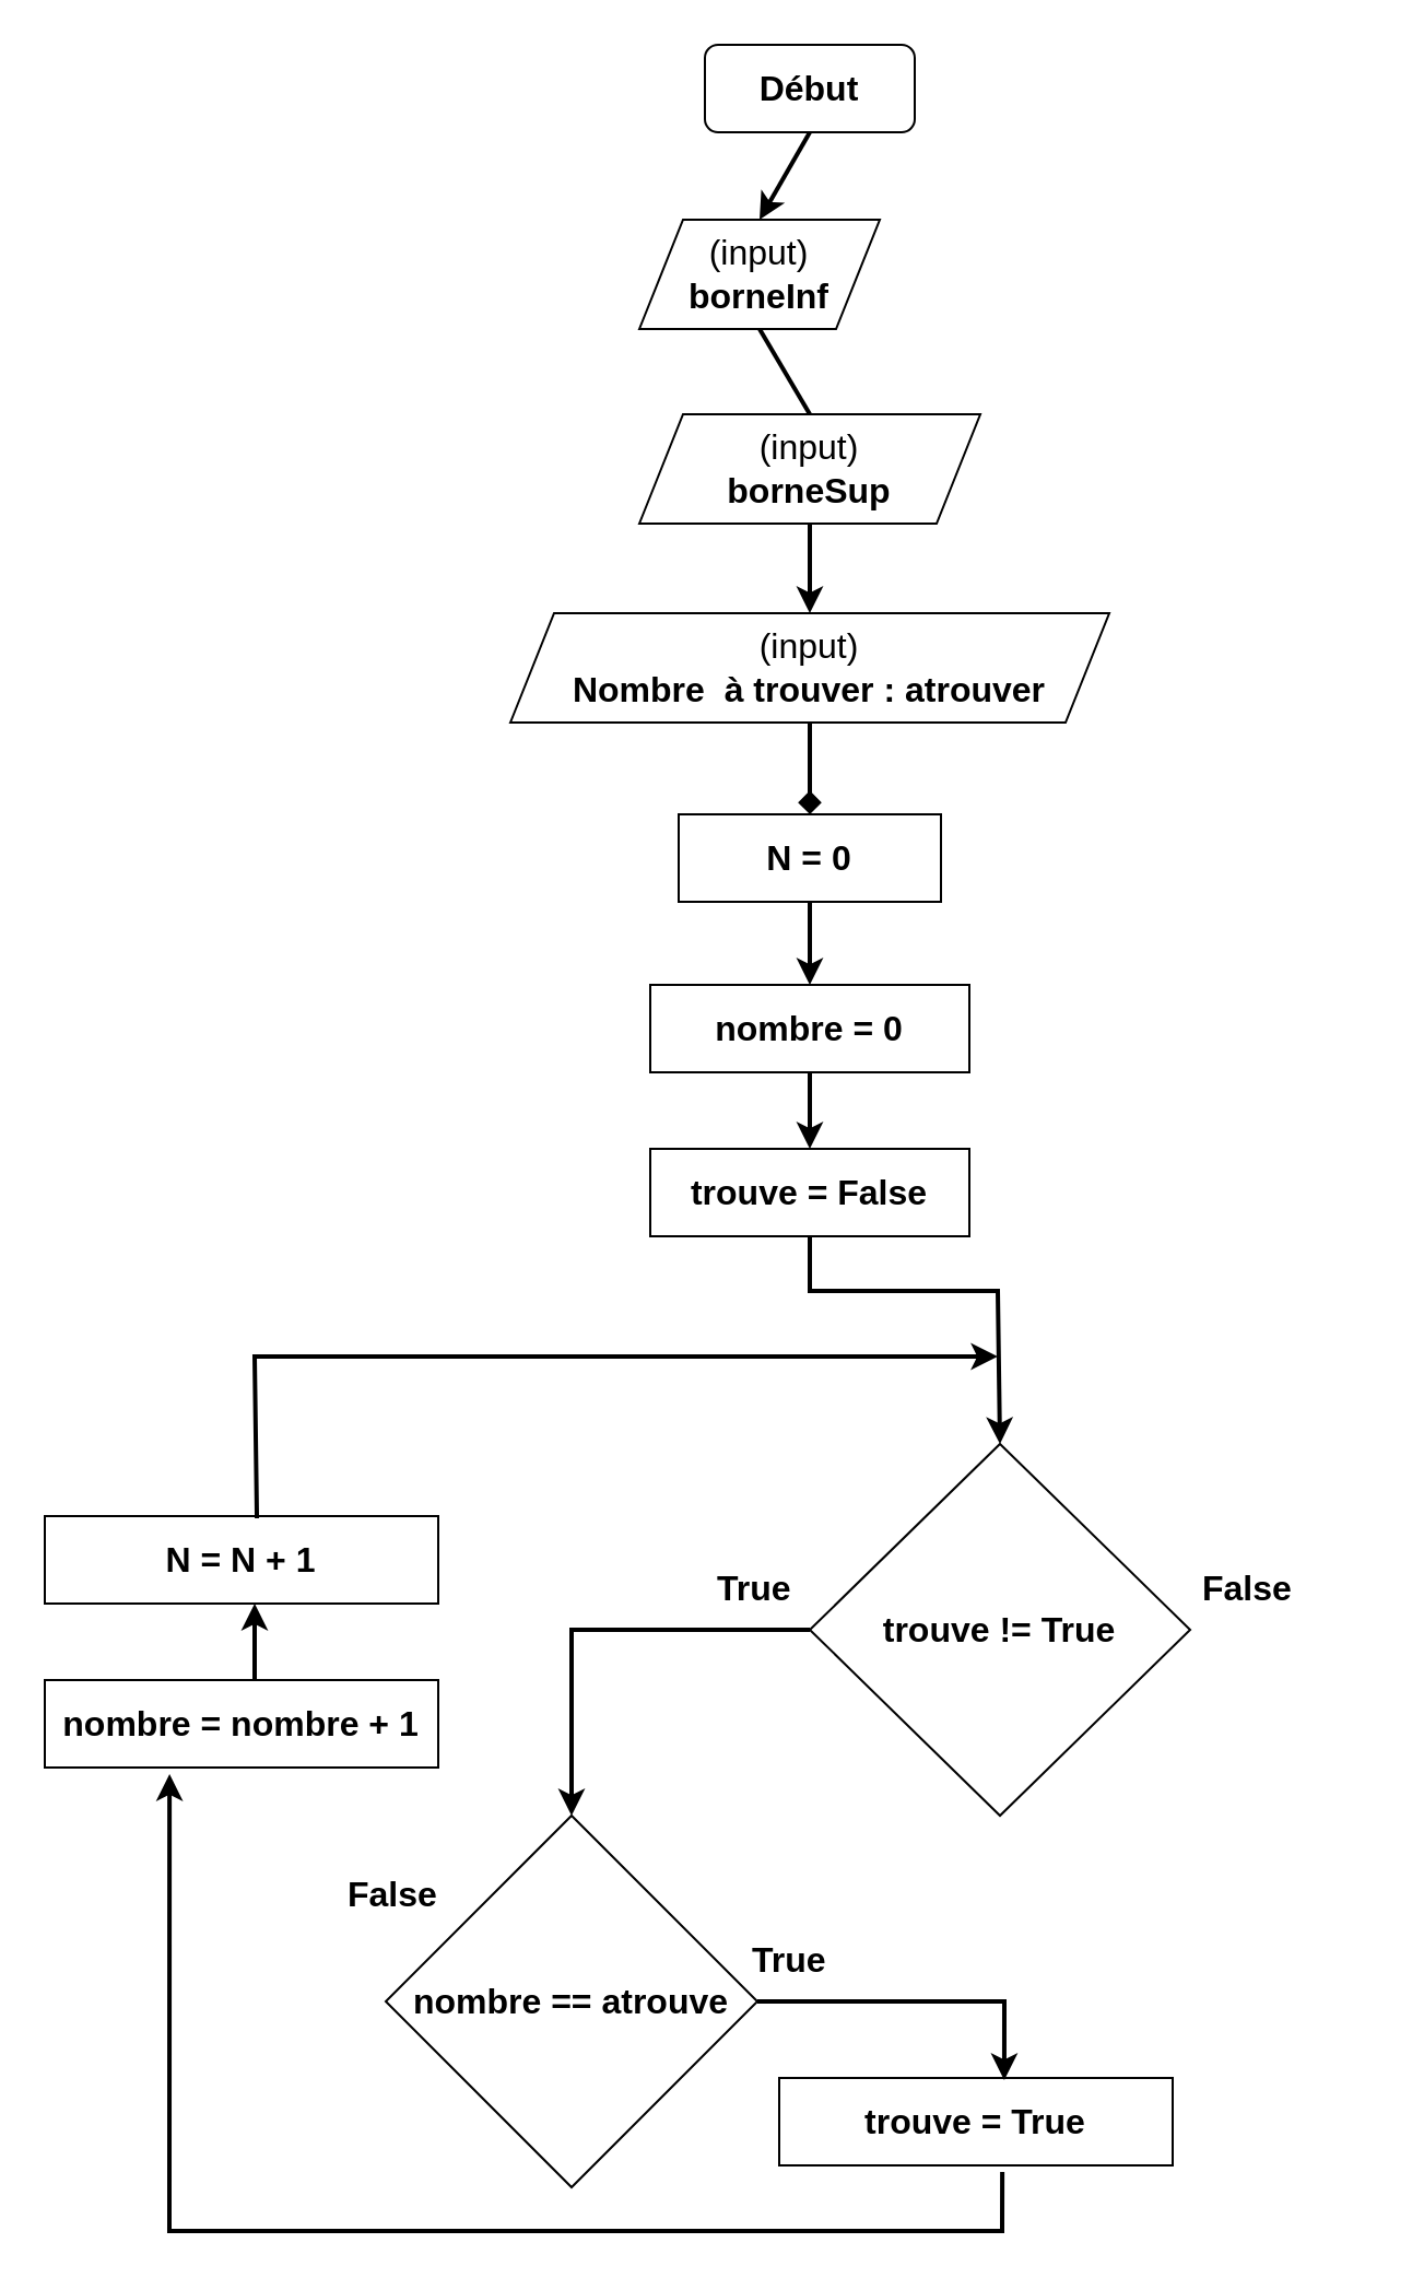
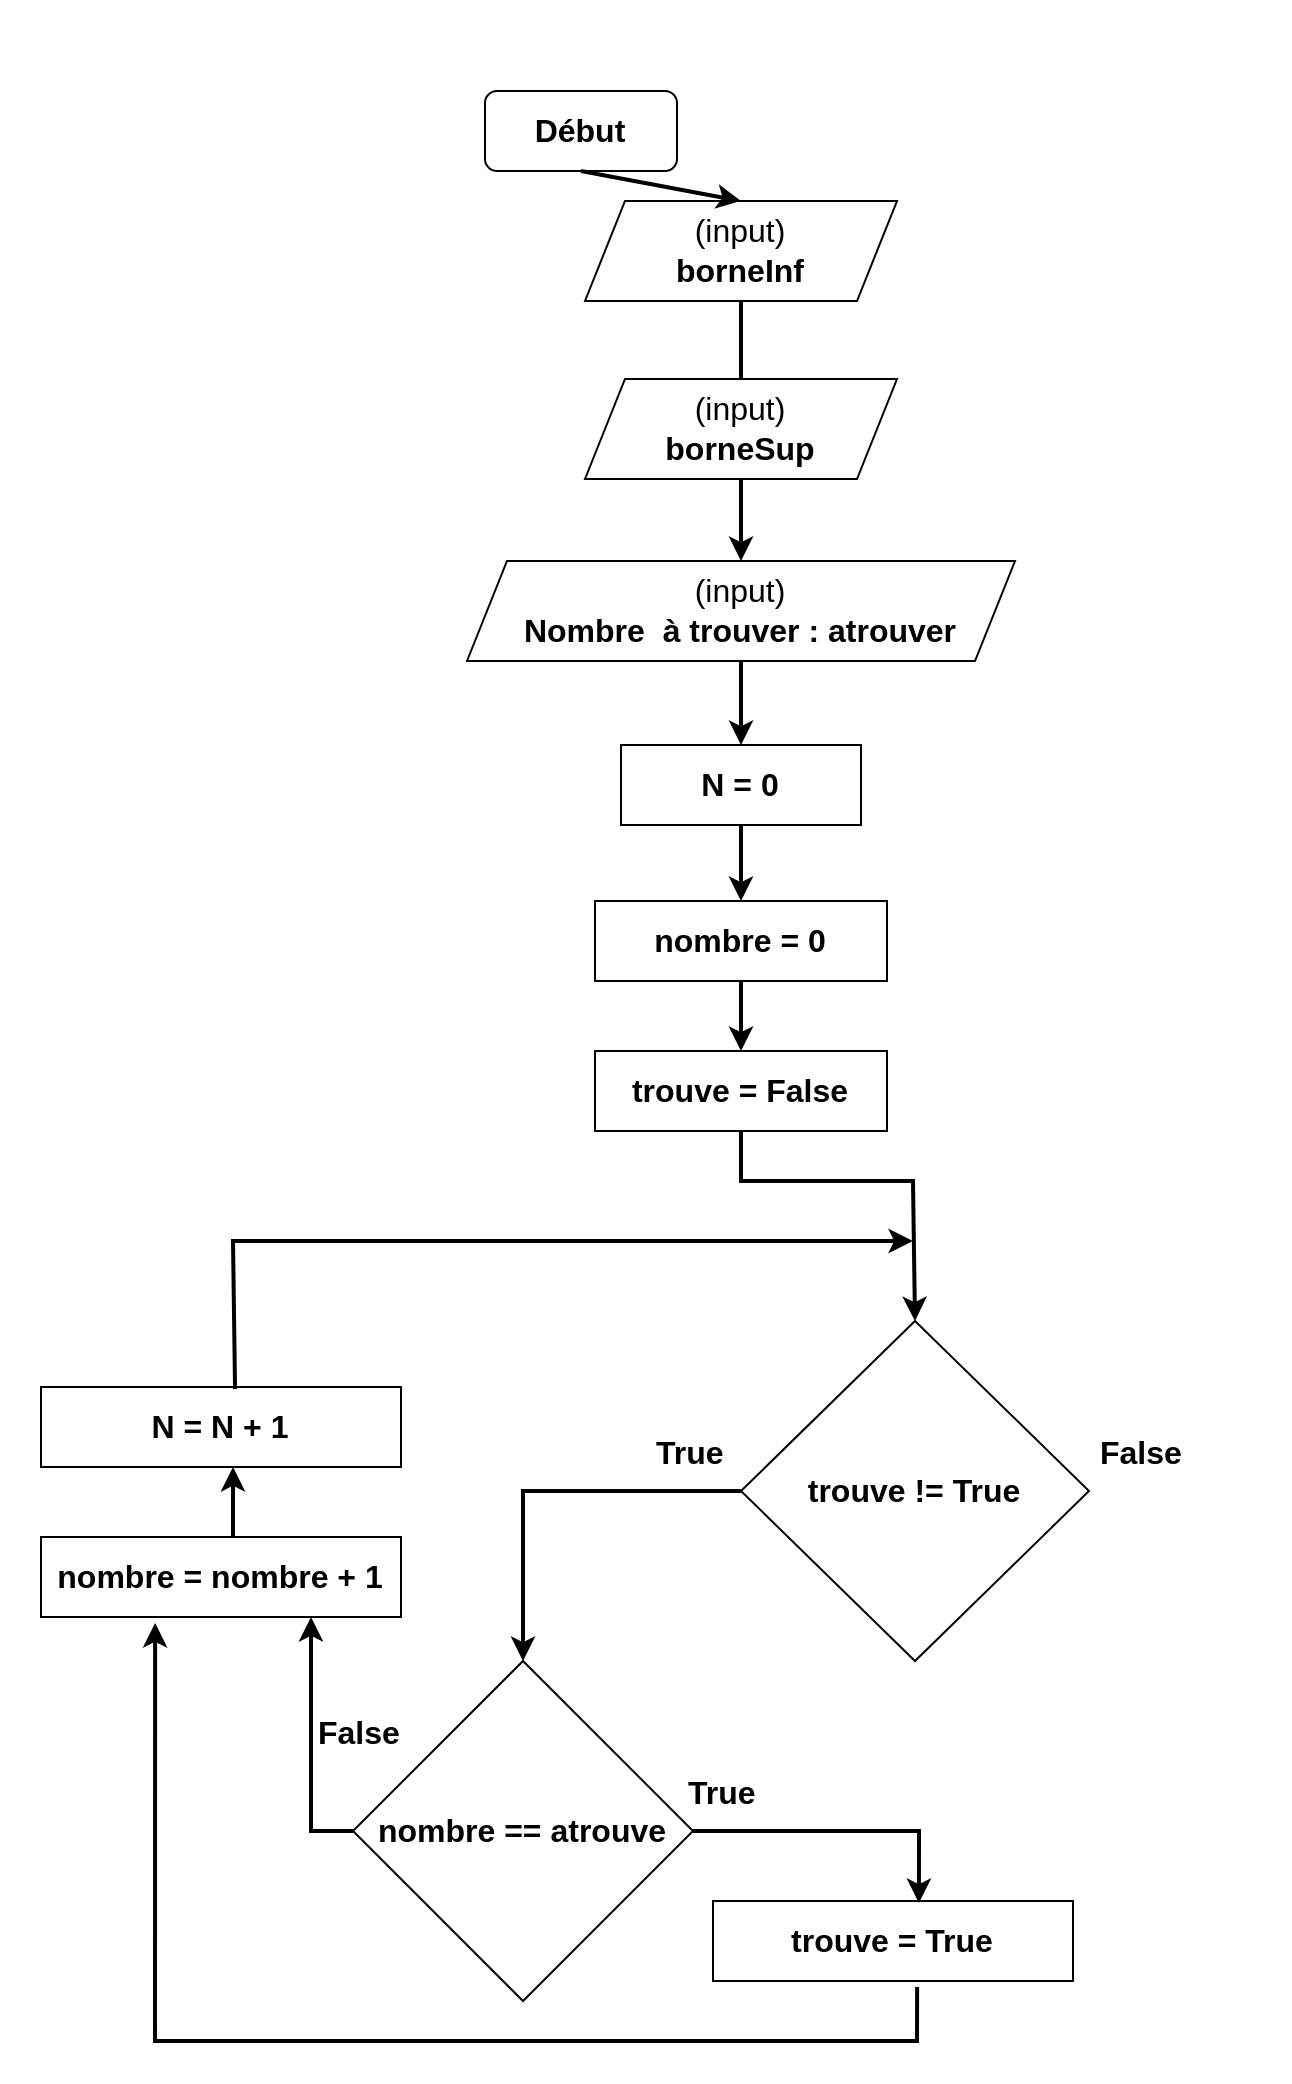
- <mxCell id="2" value="&lt;font style=&quot;font-size: 16px;&quot;&gt;&lt;b&gt;Début&lt;/b&gt;&lt;/font&gt;" style="rounded=1;whiteSpace=wrap;html=1;" vertex="1" parent="1"><mxGeometry x="322" y="20" width="96" height="40" as="geometry" /></mxCell>
+ <mxCell id="2" value="&lt;font style=&quot;font-size: 16px;&quot;&gt;&lt;b&gt;Début&lt;/b&gt;&lt;/font&gt;" style="rounded=1;whiteSpace=wrap;html=1;" vertex="1" parent="1"><mxGeometry x="242" y="45" width="96" height="40" as="geometry" /></mxCell>
- <mxCell id="3" value="(input)&lt;br&gt;&lt;b&gt;borneInf&lt;/b&gt;" style="shape=parallelogram;perimeter=parallelogramPerimeter;whiteSpace=wrap;html=1;fixedSize=1;fontSize=16;" vertex="1" parent="1"><mxGeometry x="292" y="100" width="110" height="50" as="geometry" /></mxCell>
+ <mxCell id="3" value="(input)&lt;br&gt;&lt;b&gt;borneInf&lt;/b&gt;" style="shape=parallelogram;perimeter=parallelogramPerimeter;whiteSpace=wrap;html=1;fixedSize=1;fontSize=16;" vertex="1" parent="1"><mxGeometry x="292" y="100" width="156" height="50" as="geometry" /></mxCell>
- <mxCell id="11" value="" style="endArrow=diamond;html=1;rounded=0;strokeWidth=2;fontSize=16;exitX=0.5;exitY=1;exitDx=0;exitDy=0;entryX=0.5;entryY=0;entryDx=0;entryDy=0;" edge="1" parent="1" source="5" target="6"><mxGeometry width="50" height="50" relative="1" as="geometry"><mxPoint x="346" y="320" as="sourcePoint" /><mxPoint x="396" y="270" as="targetPoint" /></mxGeometry></mxCell>
+ <mxCell id="11" value="" style="endArrow=classic;html=1;rounded=0;strokeWidth=2;fontSize=16;exitX=0.5;exitY=1;exitDx=0;exitDy=0;entryX=0.5;entryY=0;entryDx=0;entryDy=0;" edge="1" parent="1" source="5" target="6"><mxGeometry width="50" height="50" relative="1" as="geometry"><mxPoint x="346" y="320" as="sourcePoint" /><mxPoint x="396" y="270" as="targetPoint" /></mxGeometry></mxCell>
+ <mxCell id="24" value="" style="endArrow=classic;html=1;rounded=0;strokeWidth=2;fontSize=16;exitX=0;exitY=0.5;exitDx=0;exitDy=0;entryX=0.75;entryY=1;entryDx=0;entryDy=0;" edge="1" parent="1" source="16" target="17"><mxGeometry width="50" height="50" relative="1" as="geometry"><mxPoint x="126" y="778" as="sourcePoint" /><mxPoint x="126" y="743" as="targetPoint" /><Array as="points"><mxPoint x="155" y="915" /></Array></mxGeometry></mxCell>
